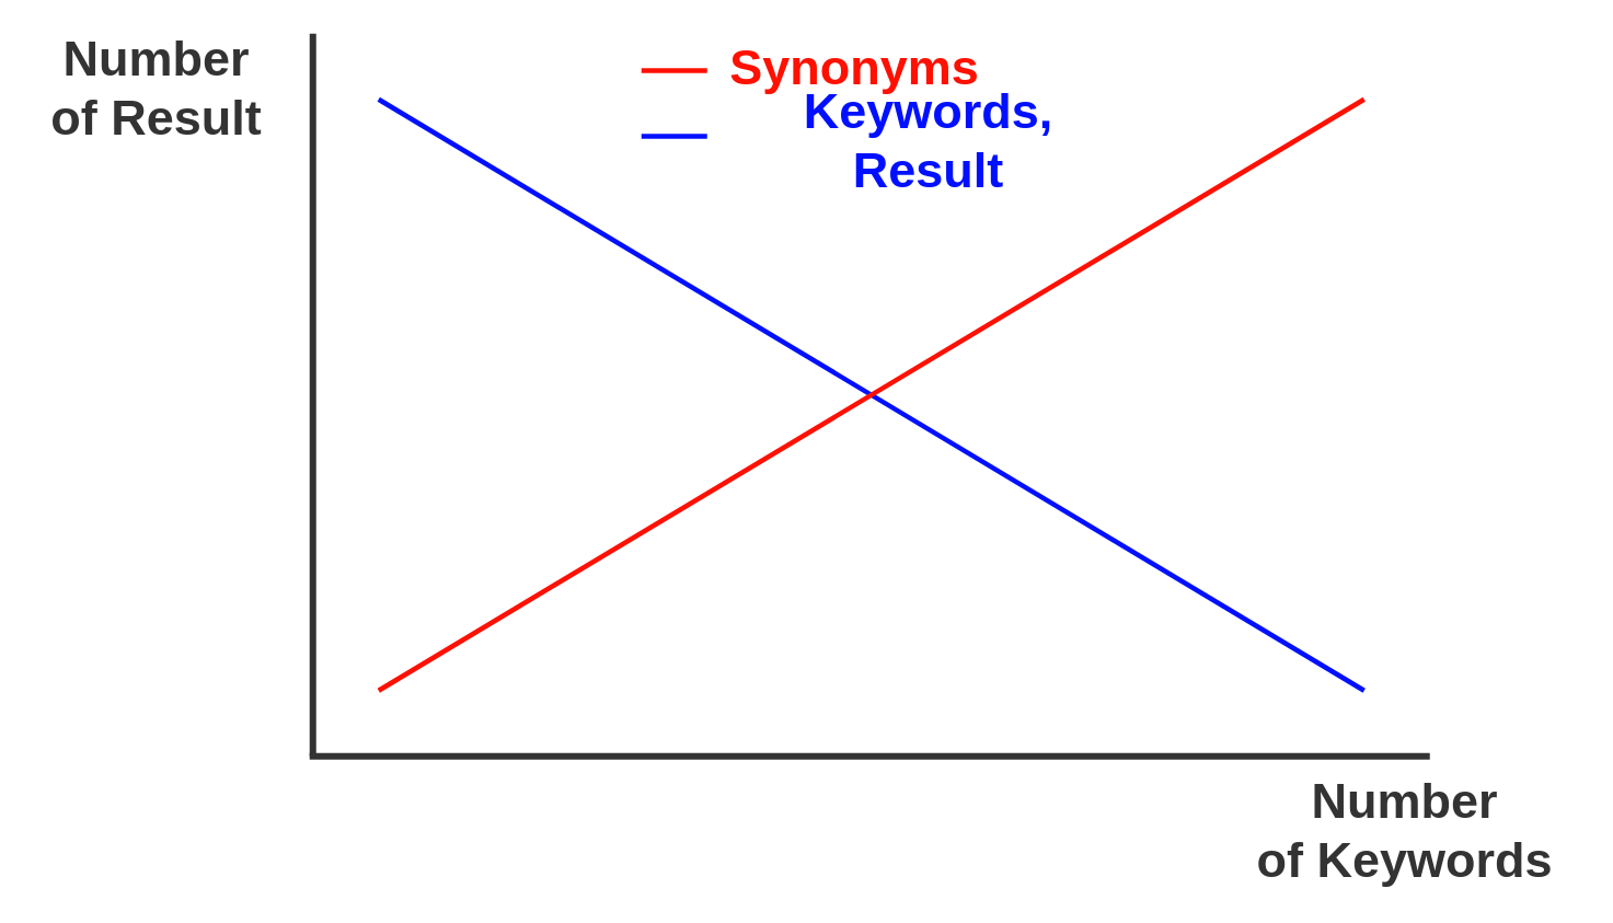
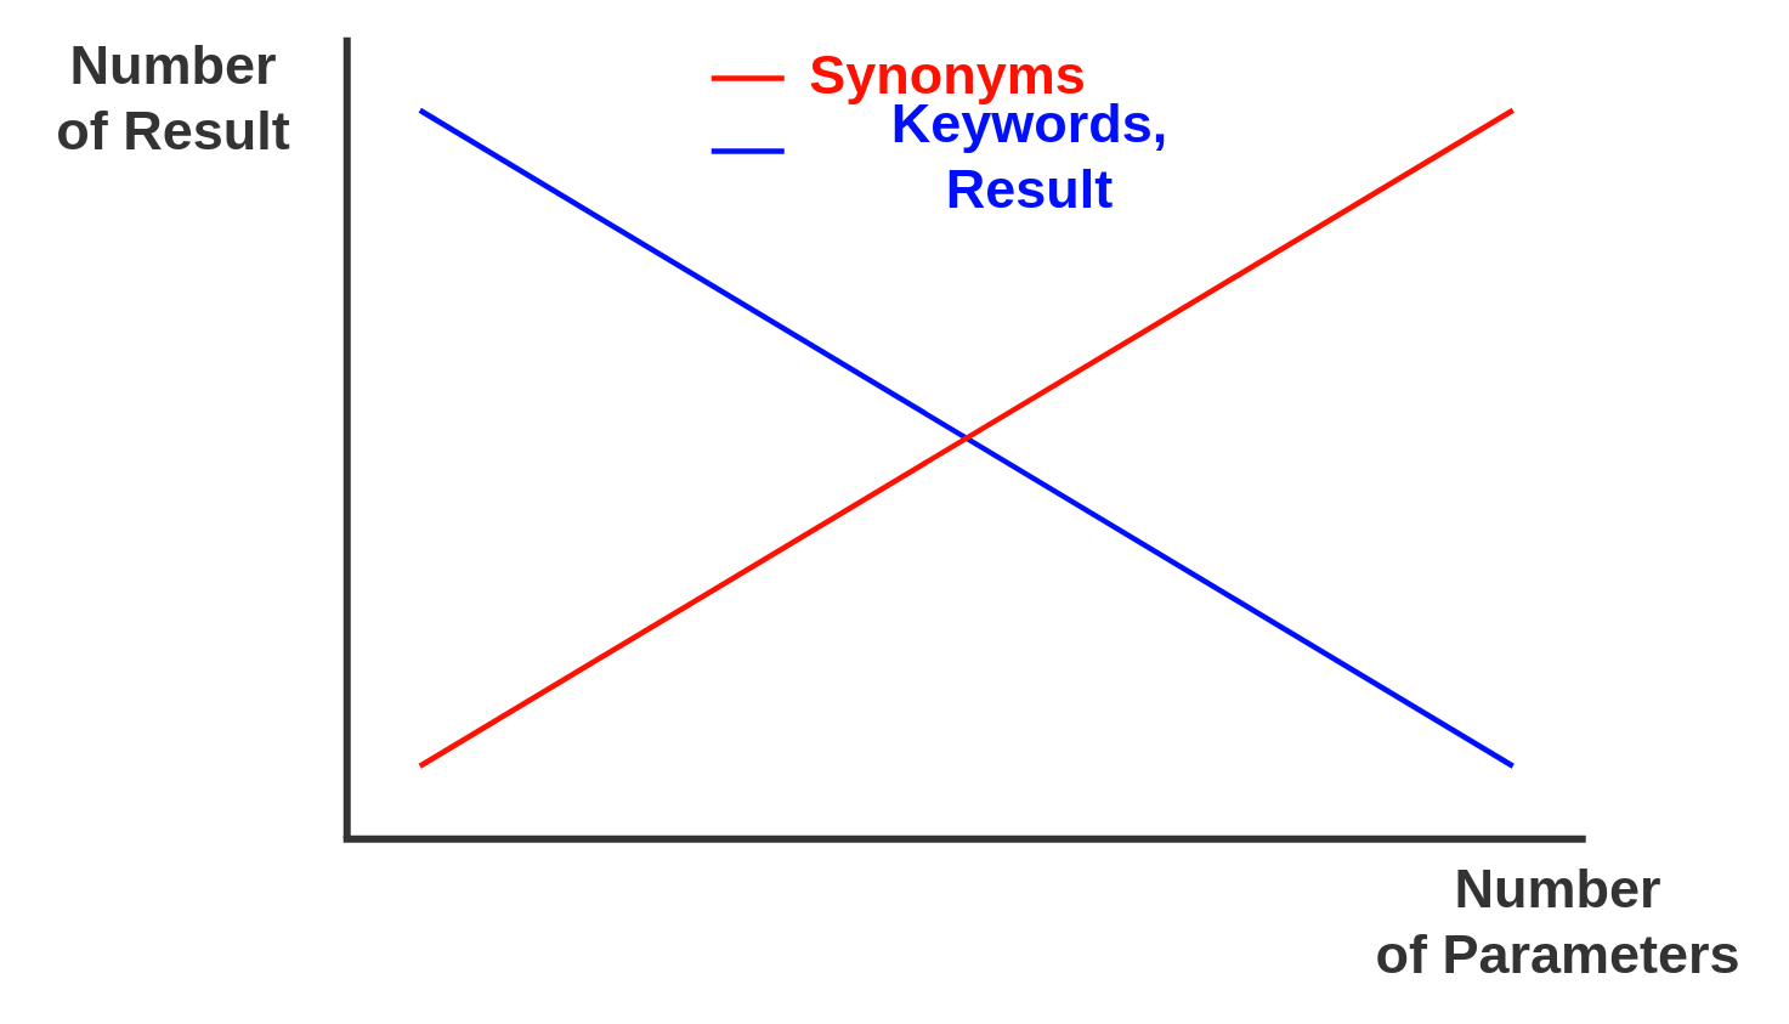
- <mxCell id="5" value="Number&lt;br&gt;of Keywords" style="text;html=1;strokeColor=none;fillColor=none;align=center;verticalAlign=middle;whiteSpace=wrap;rounded=0;fontStyle=1;fontSize=30;fontColor=#333333;" vertex="1" parent="1"><mxGeometry x="750" y="470" width="210" height="70" as="geometry" /></mxCell>
+ <mxCell id="5" value="Number&lt;br&gt;of Parameters" style="text;html=1;strokeColor=none;fillColor=none;align=center;verticalAlign=middle;whiteSpace=wrap;rounded=0;fontStyle=1;fontSize=30;fontColor=#333333;" vertex="1" parent="1"><mxGeometry x="750" y="470" width="210" height="70" as="geometry" /></mxCell>
